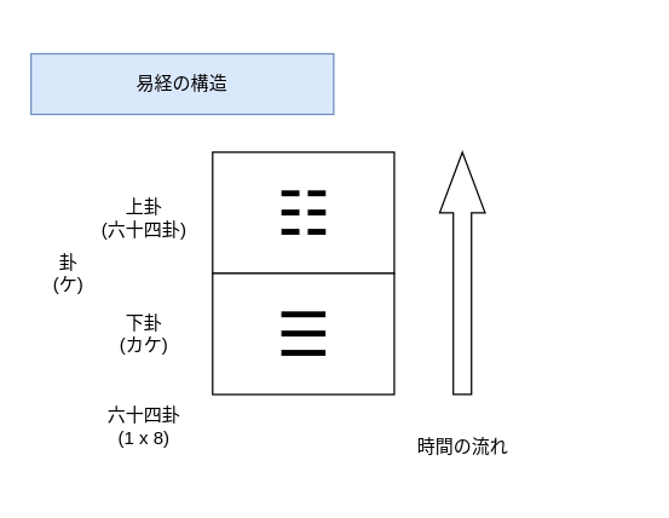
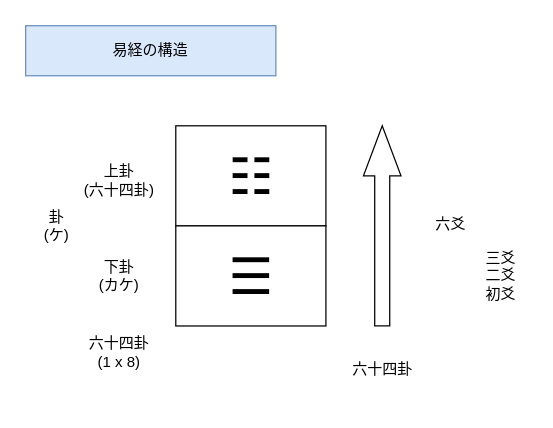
- <mxCell id="2" value="易経の構造" style="text;html=1;align=center;verticalAlign=middle;whiteSpace=wrap;rounded=0;fillColor=#dae8fc;strokeColor=#6c8ebf;" vertex="1" parent="1"><mxGeometry x="20" y="35" width="200" height="40" as="geometry" /></mxCell>
+ <mxCell id="2" value="易経の構造" style="text;html=1;align=center;verticalAlign=middle;whiteSpace=wrap;rounded=0;fillColor=#dae8fc;strokeColor=#6c8ebf;" vertex="1" parent="1"><mxGeometry x="20" y="20" width="200" height="40" as="geometry" /></mxCell>
+ <mxCell id="9" value="六爻" style="text;html=1;align=center;verticalAlign=middle;whiteSpace=wrap;rounded=0;" vertex="1" parent="1"><mxGeometry x="340" y="138.75" width="40" height="80" as="geometry" /></mxCell>
+ <mxCell id="14" value="&lt;div&gt;三&lt;span style=&quot;color: light-dark(rgb(0, 0, 0), rgb(255, 255, 255)); background-color: transparent;&quot;&gt;爻&lt;/span&gt;&lt;/div&gt;&lt;div&gt;二&lt;span style=&quot;background-color: transparent; color: light-dark(rgb(0, 0, 0), rgb(255, 255, 255));&quot;&gt;爻&lt;/span&gt;&lt;/div&gt;初爻" style="text;html=1;align=center;verticalAlign=middle;whiteSpace=wrap;rounded=0;" vertex="1" parent="1"><mxGeometry x="380" y="180" width="40" height="80" as="geometry" /></mxCell>
- <mxCell id="13" value="時間の流れ" style="text;html=1;align=center;verticalAlign=middle;whiteSpace=wrap;rounded=0;" vertex="1" parent="1"><mxGeometry x="267.5" y="270" width="75" height="50" as="geometry" /></mxCell>
+ <mxCell id="13" value="六十四卦" style="text;html=1;align=center;verticalAlign=middle;whiteSpace=wrap;rounded=0;" vertex="1" parent="1"><mxGeometry x="267.5" y="270" width="75" height="50" as="geometry" /></mxCell>
